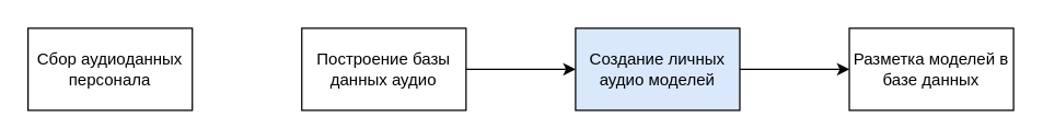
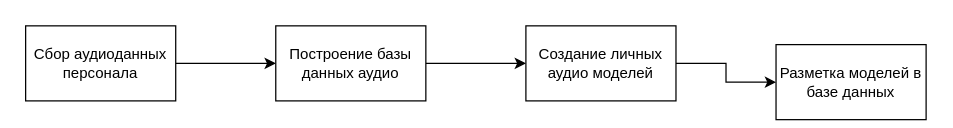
+ <mxCell id="2" style="edgeStyle=orthogonalEdgeStyle;rounded=0;orthogonalLoop=1;jettySize=auto;html=1;" edge="1" parent="1" source="3" target="7"><mxGeometry relative="1" as="geometry" /></mxCell>
- <mxCell id="5" value="Создание личных аудио моделей" style="rounded=0;whiteSpace=wrap;html=1;fillColor=#dae8fc;" vertex="1" parent="1"><mxGeometry x="420" y="20" width="120" height="60" as="geometry" /></mxCell>
+ <mxCell id="5" value="Создание личных аудио моделей" style="rounded=0;whiteSpace=wrap;html=1;" vertex="1" parent="1"><mxGeometry x="420" y="20" width="120" height="60" as="geometry" /></mxCell>
- <mxCell id="8" value="Разметка моделей в базе данных" style="rounded=0;whiteSpace=wrap;html=1;" vertex="1" parent="1"><mxGeometry x="620" y="20" width="120" height="60" as="geometry" /></mxCell>
+ <mxCell id="8" value="Разметка моделей в базе данных" style="rounded=0;whiteSpace=wrap;html=1;" vertex="1" parent="1"><mxGeometry x="620" y="35" width="120" height="60" as="geometry" /></mxCell>
